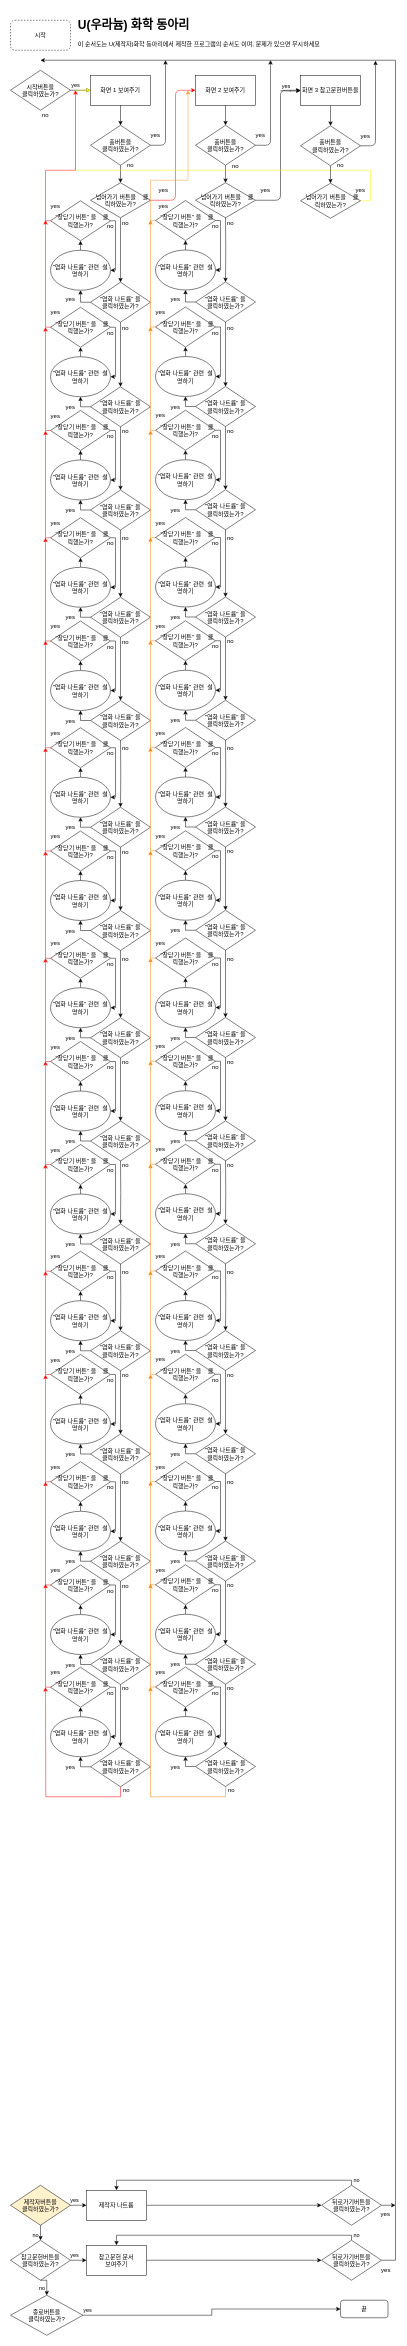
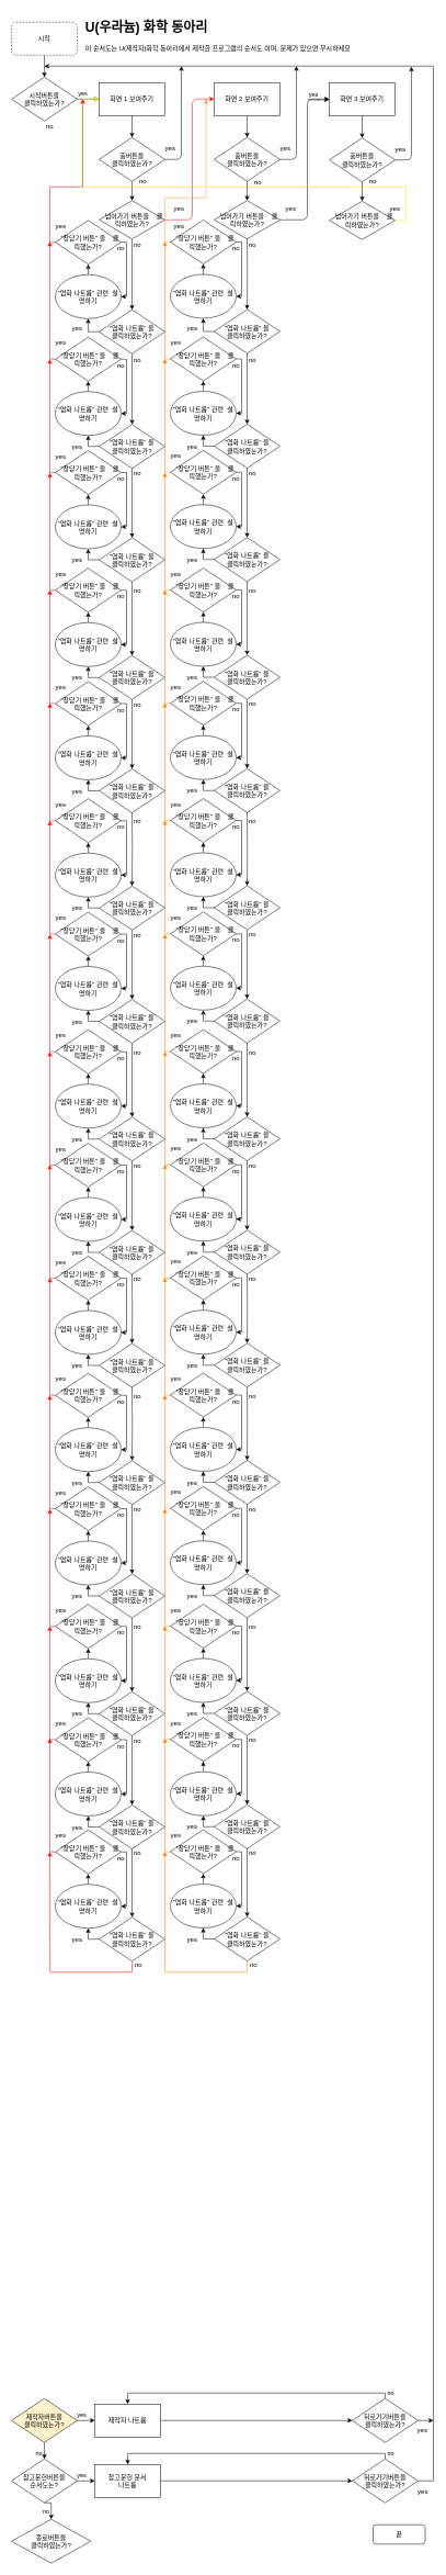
+ <mxCell id="2" parent="1" edge="1" target="5" source="3" style="edgeStyle=orthogonalEdgeStyle;rounded=0;orthogonalLoop=1;jettySize=auto;html=1;exitX=0.5;exitY=1;exitDx=0;exitDy=0;entryX=0.5;entryY=0;entryDx=0;entryDy=0;"><mxGeometry as="geometry" relative="1" /></mxCell>
- <mxCell value="화면&amp;nbsp;3 참고문헌버튼을" id="50" parent="1" style="rounded=0;whiteSpace=wrap;html=1;" vertex="1"><mxGeometry as="geometry" height="60" width="120" y="150" x="600" /></mxCell>
+ <mxCell value="화면&amp;nbsp;3 보여주기" id="50" parent="1" style="rounded=0;whiteSpace=wrap;html=1;" vertex="1"><mxGeometry as="geometry" height="60" width="120" y="150" x="600" /></mxCell>
- <mxCell value="참고문헌버튼을 &lt;br&gt;클릭하였는가?" id="8" parent="1" style="rhombus;whiteSpace=wrap;html=1;" vertex="1"><mxGeometry as="geometry" height="80" width="120" y="4480" x="20" /></mxCell>
+ <mxCell value="참고문헌버튼을 &lt;br&gt;순서도는?" id="8" parent="1" style="rhombus;whiteSpace=wrap;html=1;" vertex="1"><mxGeometry as="geometry" height="80" width="120" y="4480" x="20" /></mxCell>
- <mxCell value="참고문헌 문서&lt;br&gt;보여주기" id="12" parent="1" style="rounded=0;whiteSpace=wrap;html=1;" vertex="1"><mxGeometry as="geometry" height="60" width="120" y="4490" x="172" /></mxCell>
+ <mxCell value="참고문헌 문서&lt;br&gt;나트륨" id="12" parent="1" style="rounded=0;whiteSpace=wrap;html=1;" vertex="1"><mxGeometry as="geometry" height="60" width="120" y="4490" x="172" /></mxCell>
- <mxCell value="yes" id="26" parent="1" edge="1" target="27" source="25" style="edgeStyle=orthogonalEdgeStyle;rounded=0;orthogonalLoop=1;jettySize=auto;html=1;entryX=0;entryY=0.5;entryDx=0;entryDy=0;exitX=1;exitY=0.5;exitDx=0;exitDy=0;"><mxGeometry as="geometry" relative="1" y="10" x="-0.964"><mxPoint as="targetPoint" y="4700" x="72" /><mxPoint as="sourcePoint" y="4610" x="180" /><mxPoint as="offset" /><Array as="points" /></mxGeometry></mxCell>
